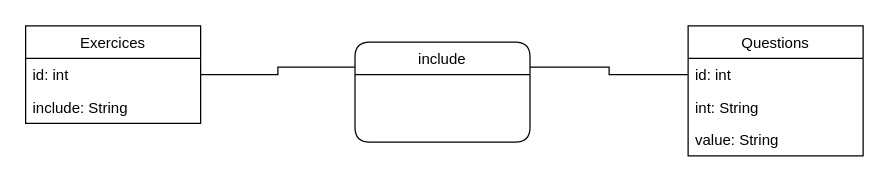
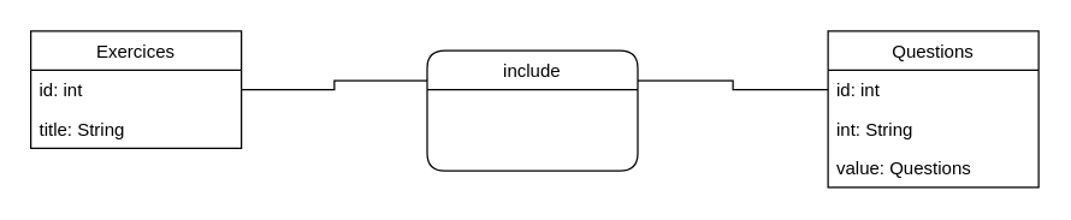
- <mxCell id="4" value="include: String" style="text;strokeColor=none;fillColor=none;align=left;verticalAlign=top;spacingLeft=4;spacingRight=4;overflow=hidden;rotatable=0;points=[[0,0.5],[1,0.5]];portConstraint=eastwest;" vertex="1" parent="2"><mxGeometry y="52" width="140" height="26" as="geometry" /></mxCell>
+ <mxCell id="4" value="title: String" style="text;strokeColor=none;fillColor=none;align=left;verticalAlign=top;spacingLeft=4;spacingRight=4;overflow=hidden;rotatable=0;points=[[0,0.5],[1,0.5]];portConstraint=eastwest;" vertex="1" parent="2"><mxGeometry y="52" width="140" height="26" as="geometry" /></mxCell>
- <mxCell id="8" value="value: String" style="text;strokeColor=none;fillColor=none;align=left;verticalAlign=top;spacingLeft=4;spacingRight=4;overflow=hidden;rotatable=0;points=[[0,0.5],[1,0.5]];portConstraint=eastwest;" vertex="1" parent="5"><mxGeometry y="78" width="140" height="26" as="geometry" /></mxCell>
+ <mxCell id="8" value="value: Questions" style="text;strokeColor=none;fillColor=none;align=left;verticalAlign=top;spacingLeft=4;spacingRight=4;overflow=hidden;rotatable=0;points=[[0,0.5],[1,0.5]];portConstraint=eastwest;" vertex="1" parent="5"><mxGeometry y="78" width="140" height="26" as="geometry" /></mxCell>
